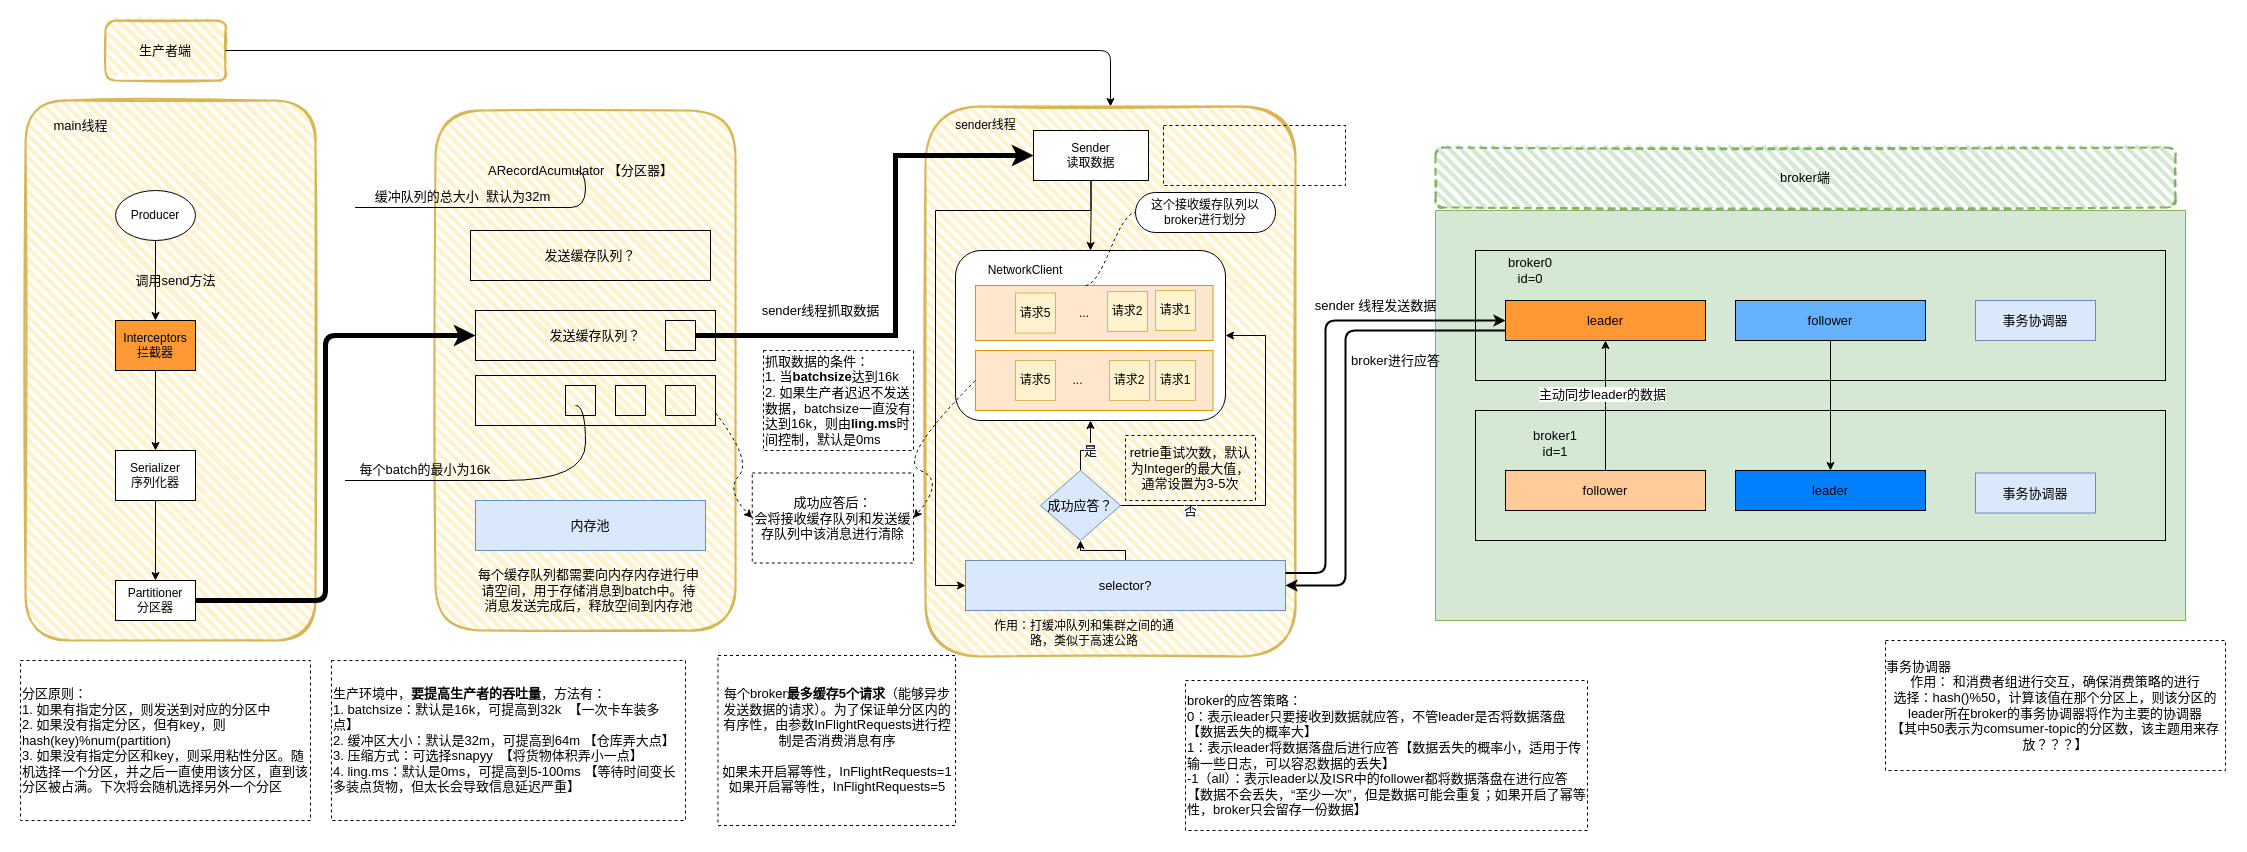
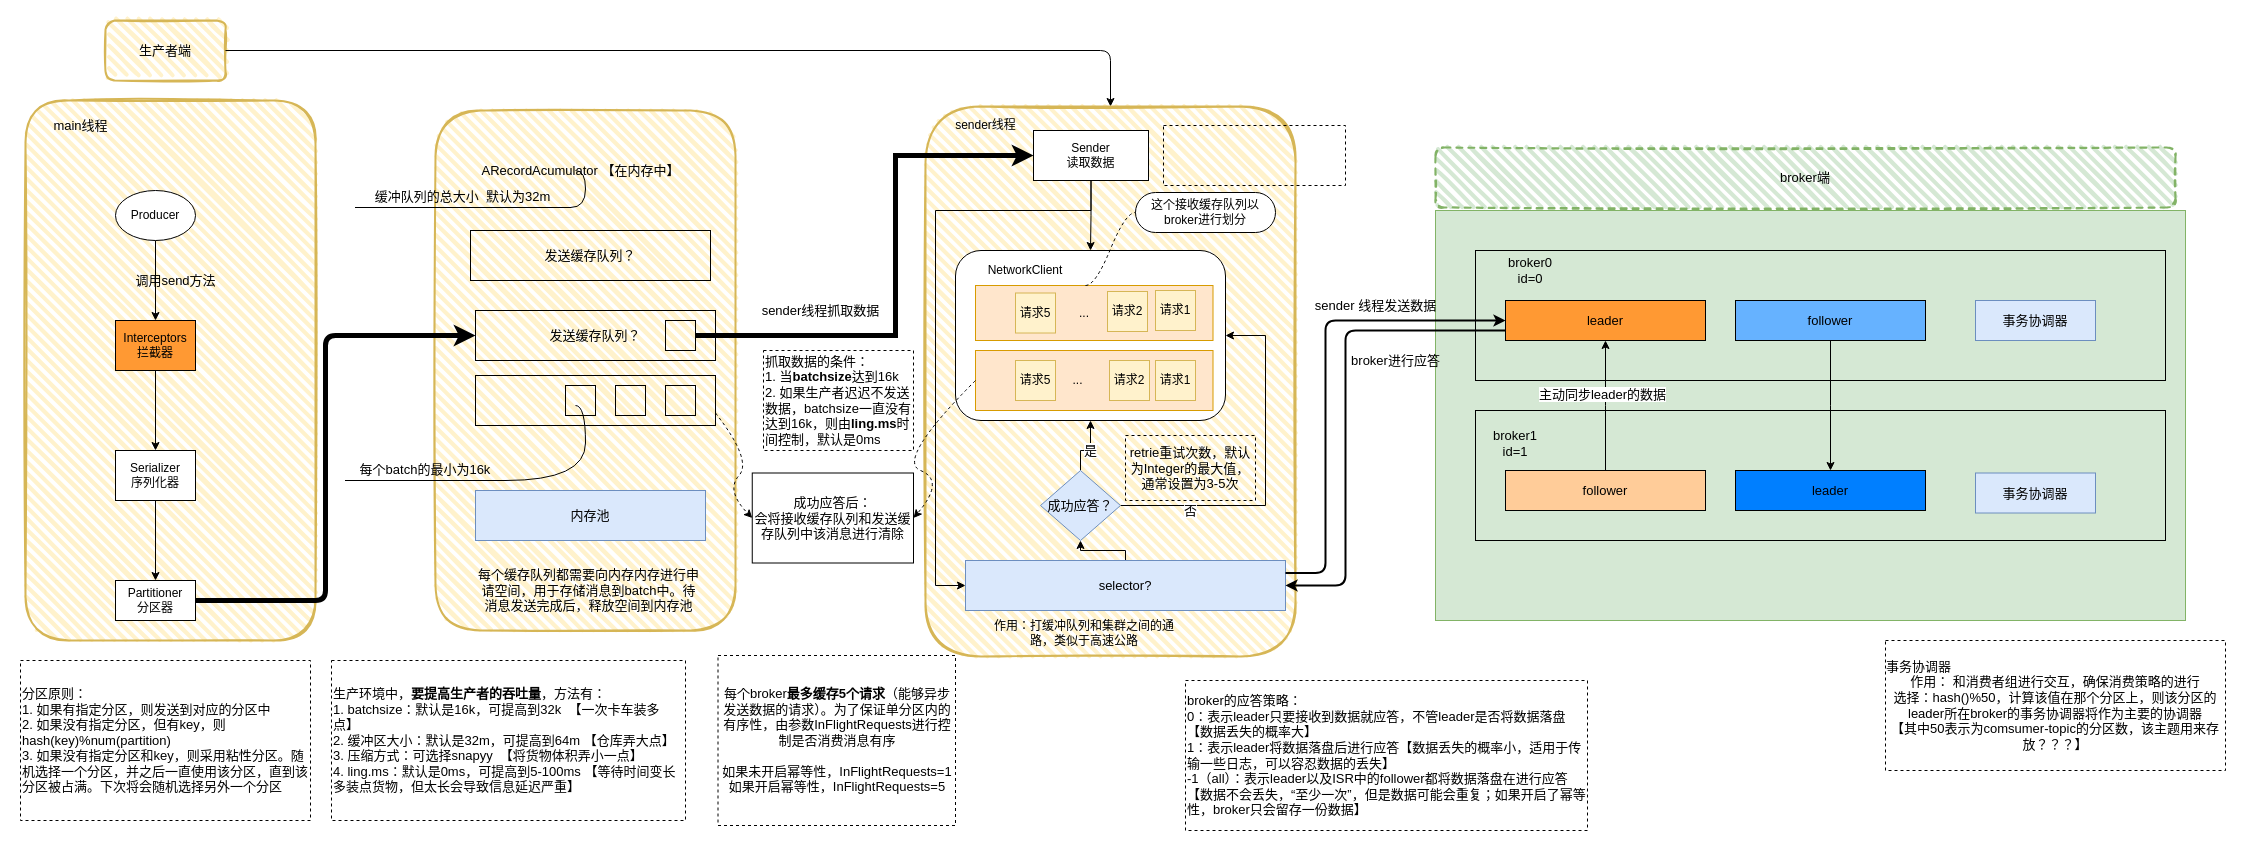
- <mxCell id="15" value="ARecordAcumulator 【分区器】" style="text;html=1;align=center;verticalAlign=middle;resizable=0;points=[];autosize=1;strokeColor=none;fontSize=13;" parent="1" vertex="1"><mxGeometry x="475" y="160" width="210" height="20" as="geometry" /></mxCell>
+ <mxCell id="15" value="ARecordAcumulator 【在内存中】" style="text;html=1;align=center;verticalAlign=middle;resizable=0;points=[];autosize=1;strokeColor=none;fontSize=13;" parent="1" vertex="1"><mxGeometry x="475" y="160" width="210" height="20" as="geometry" /></mxCell>
- <mxCell id="47" value="broker1&lt;br&gt;id=1" style="text;html=1;strokeColor=none;fillColor=none;align=center;verticalAlign=middle;whiteSpace=wrap;rounded=0;shadow=0;comic=0;fontSize=13;" parent="1" vertex="1"><mxGeometry x="1535" y="425" width="40" height="35" as="geometry" /></mxCell>
+ <mxCell id="47" value="broker1&lt;br&gt;id=1" style="text;html=1;strokeColor=none;fillColor=none;align=center;verticalAlign=middle;whiteSpace=wrap;rounded=0;shadow=0;comic=0;fontSize=13;" parent="1" vertex="1"><mxGeometry x="1495" y="425" width="40" height="35" as="geometry" /></mxCell>
- <mxCell id="63" value="成功应答后：&lt;br&gt;会将接收缓存队列和发送缓存队列中该消息进行清除" style="whiteSpace=wrap;html=1;rounded=0;shadow=0;dashed=1;comic=0;fontSize=13;strokeColor=#000000;strokeWidth=1;fillColor=none;align=center;" parent="1" vertex="1"><mxGeometry x="751.75" y="472.5" width="161.25" height="90" as="geometry" /></mxCell>
+ <mxCell id="63" value="成功应答后：&lt;br&gt;会将接收缓存队列和发送缓存队列中该消息进行清除" style="whiteSpace=wrap;html=1;rounded=0;shadow=0;dashed=0;comic=0;fontSize=13;strokeColor=#000000;strokeWidth=1;fillColor=none;align=center;" parent="1" vertex="1"><mxGeometry x="751.75" y="472.5" width="161.25" height="90" as="geometry" /></mxCell>
- <mxCell id="24" value="内存池" style="rounded=0;whiteSpace=wrap;html=1;shadow=0;comic=0;fontSize=13;strokeColor=#6c8ebf;strokeWidth=1;fillColor=#dae8fc;align=center;" parent="1" vertex="1"><mxGeometry x="475" y="500" width="230" height="50" as="geometry" /></mxCell>
+ <mxCell id="24" value="内存池" style="rounded=0;whiteSpace=wrap;html=1;shadow=0;comic=0;fontSize=13;strokeColor=#6c8ebf;strokeWidth=1;fillColor=#dae8fc;align=center;" parent="1" vertex="1"><mxGeometry x="475" y="490" width="230" height="50" as="geometry" /></mxCell>
